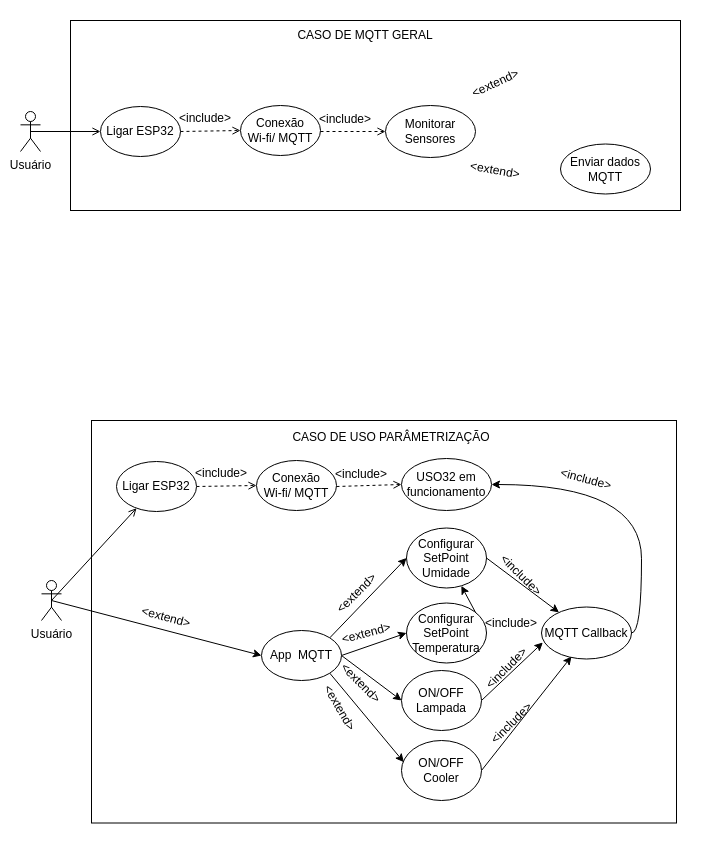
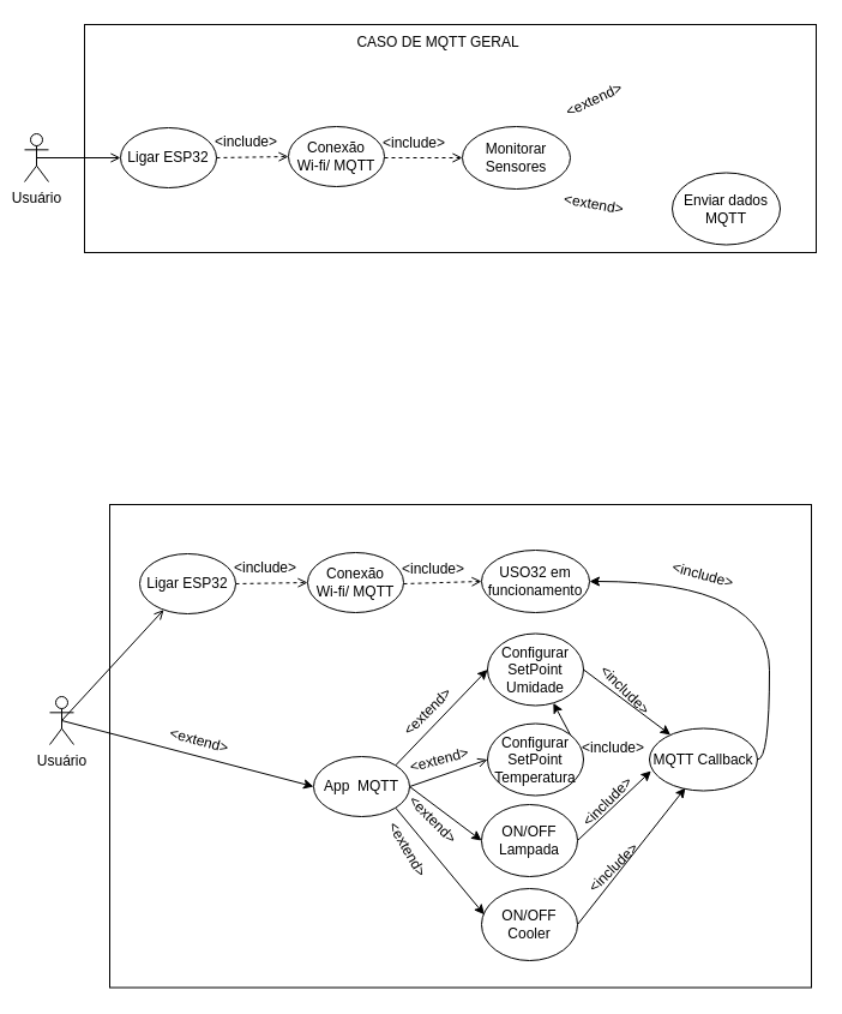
- <mxCell id="46" value="Enviar dados MQTT" style="ellipse;whiteSpace=wrap;html=1;" parent="39" vertex="1"><mxGeometry x="540" y="123.5" width="90" height="50" as="geometry" /></mxCell>
+ <mxCell id="46" value="Enviar dados MQTT" style="ellipse;whiteSpace=wrap;html=1;" parent="39" vertex="1"><mxGeometry x="540" y="123.5" width="90" height="60" as="geometry" /></mxCell>
- <mxCell id="13" value="CASO DE USO PARÂMETRIZAÇÃO" style="text;html=1;strokeColor=none;fillColor=none;align=center;verticalAlign=middle;whiteSpace=wrap;rounded=0;" vertex="1" parent="1"><mxGeometry x="291" y="422" width="200" height="30" as="geometry" /></mxCell>
- <mxCell id="15" style="edgeStyle=none;html=1;exitX=1;exitY=0.5;exitDx=0;exitDy=0;entryX=0;entryY=0.5;entryDx=0;entryDy=0;" edge="1" parent="1" source="18" target="23"><mxGeometry relative="1" as="geometry" /></mxCell>
+ <mxCell id="15" style="edgeStyle=none;html=1;exitX=1;exitY=0.5;exitDx=0;exitDy=0;entryX=0;entryY=0.5;entryDx=0;entryDy=0;endArrow=open;" edge="1" parent="1" source="18" target="23"><mxGeometry relative="1" as="geometry" /></mxCell>
